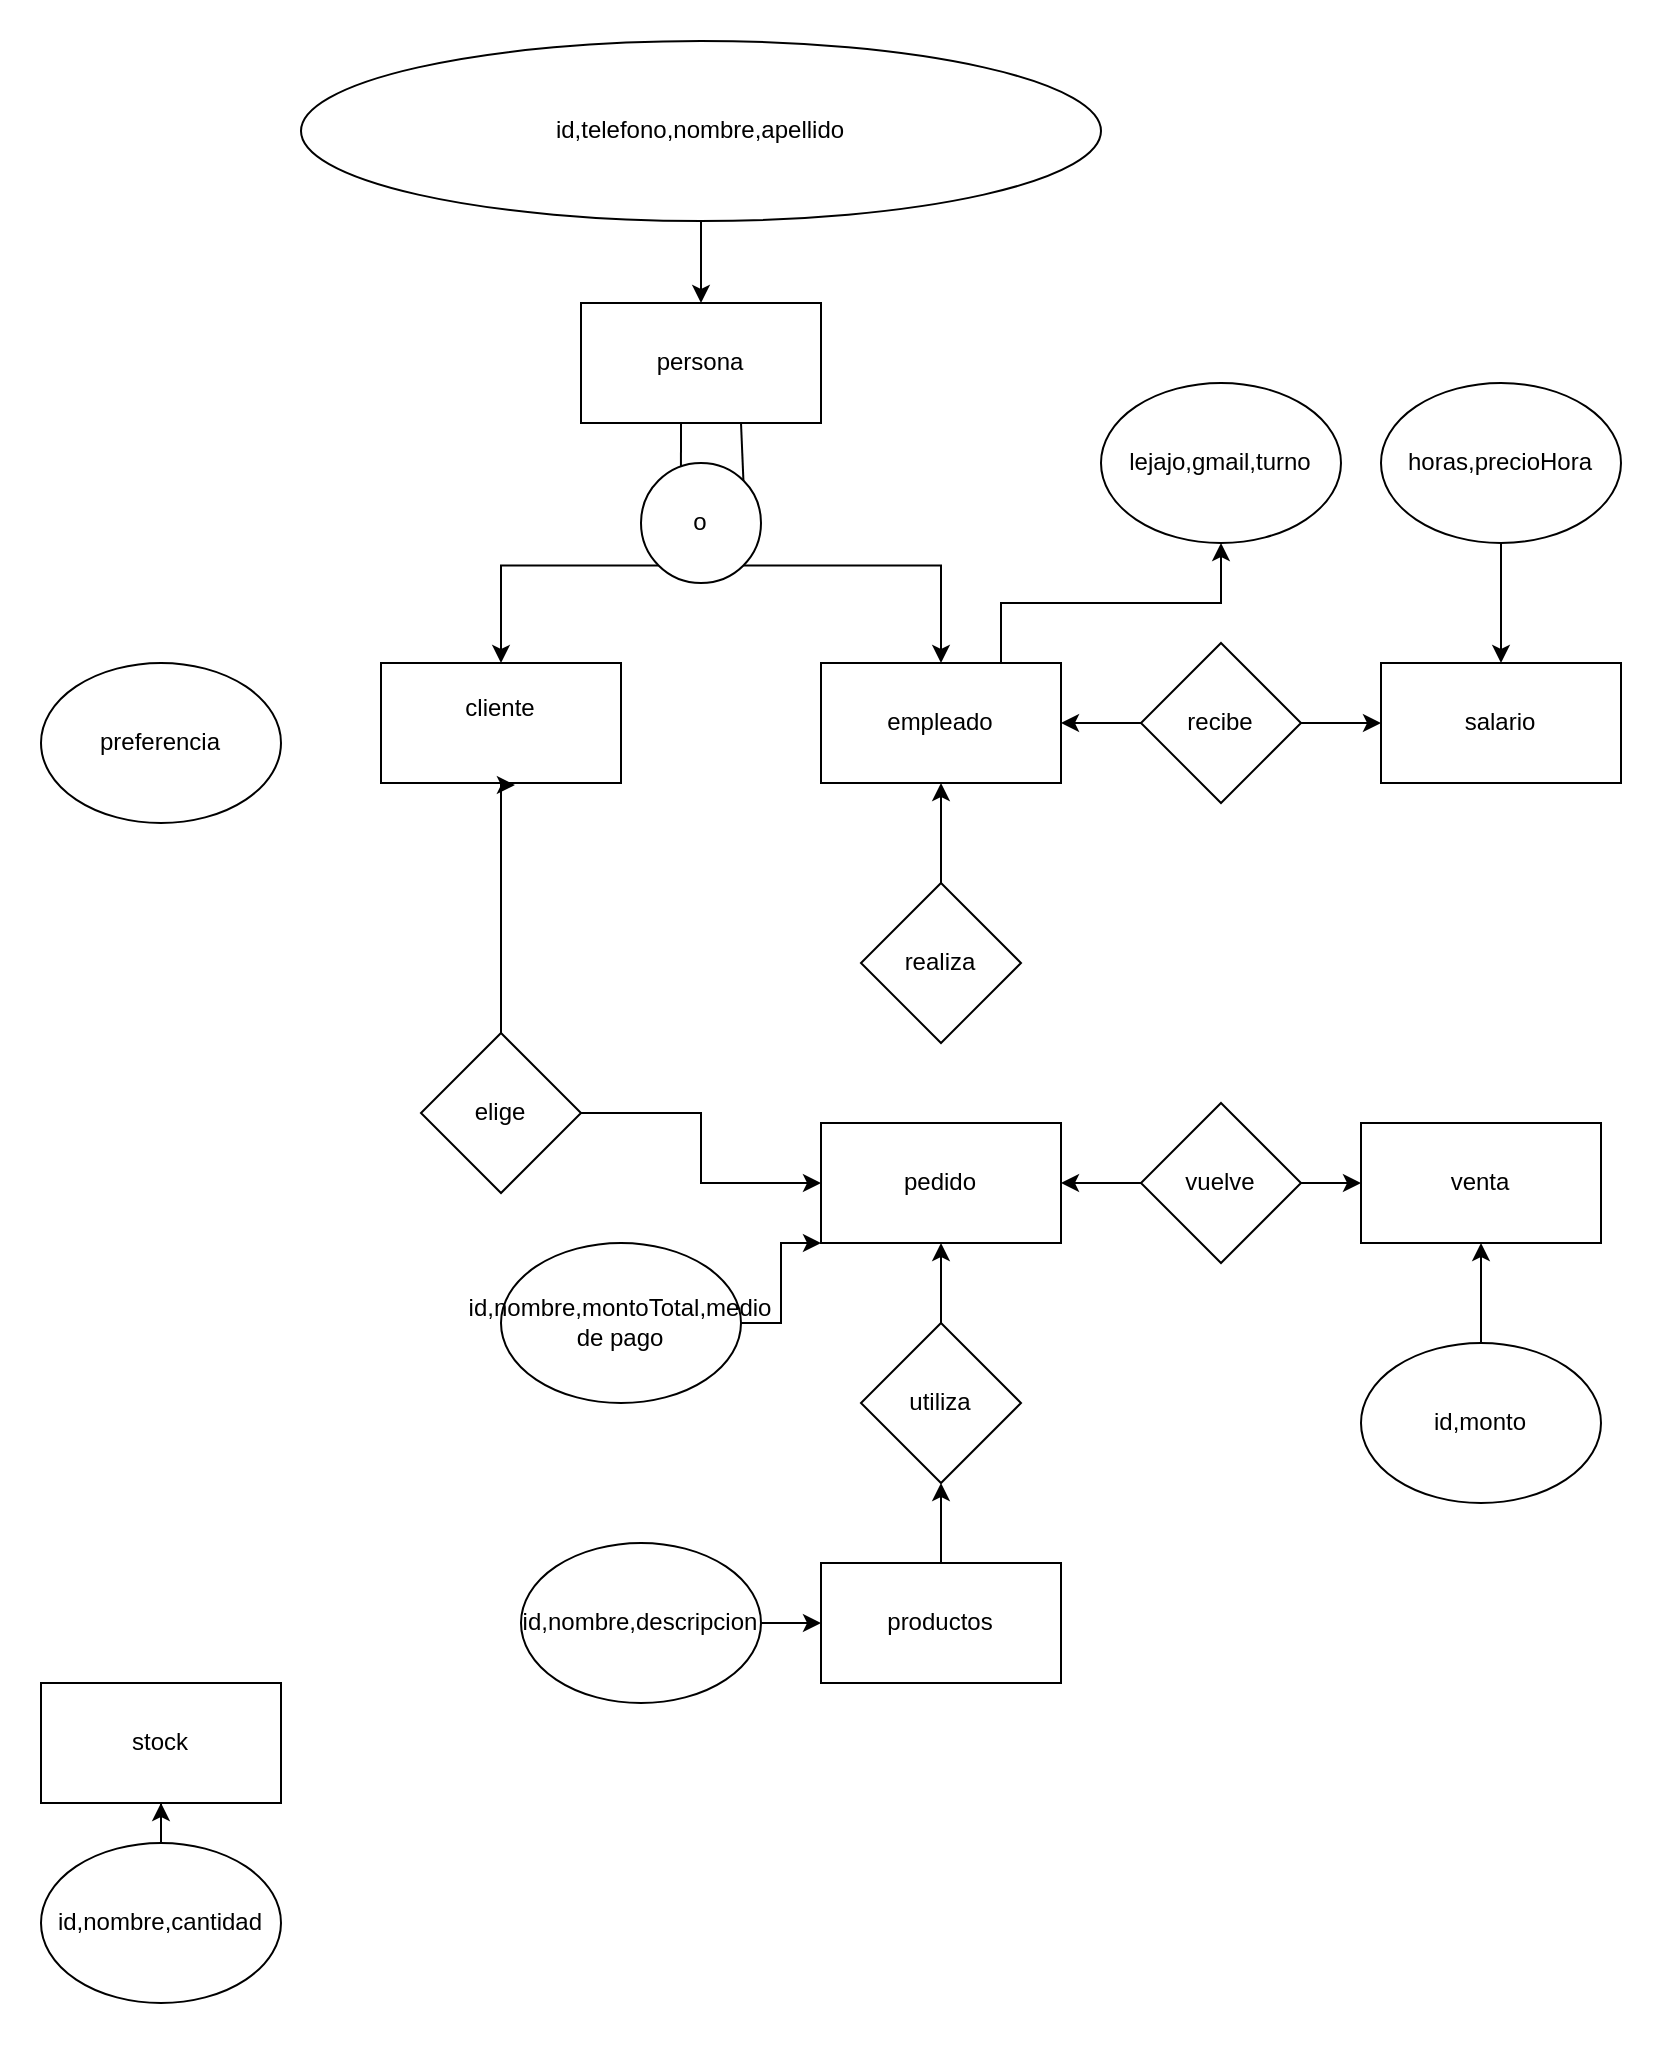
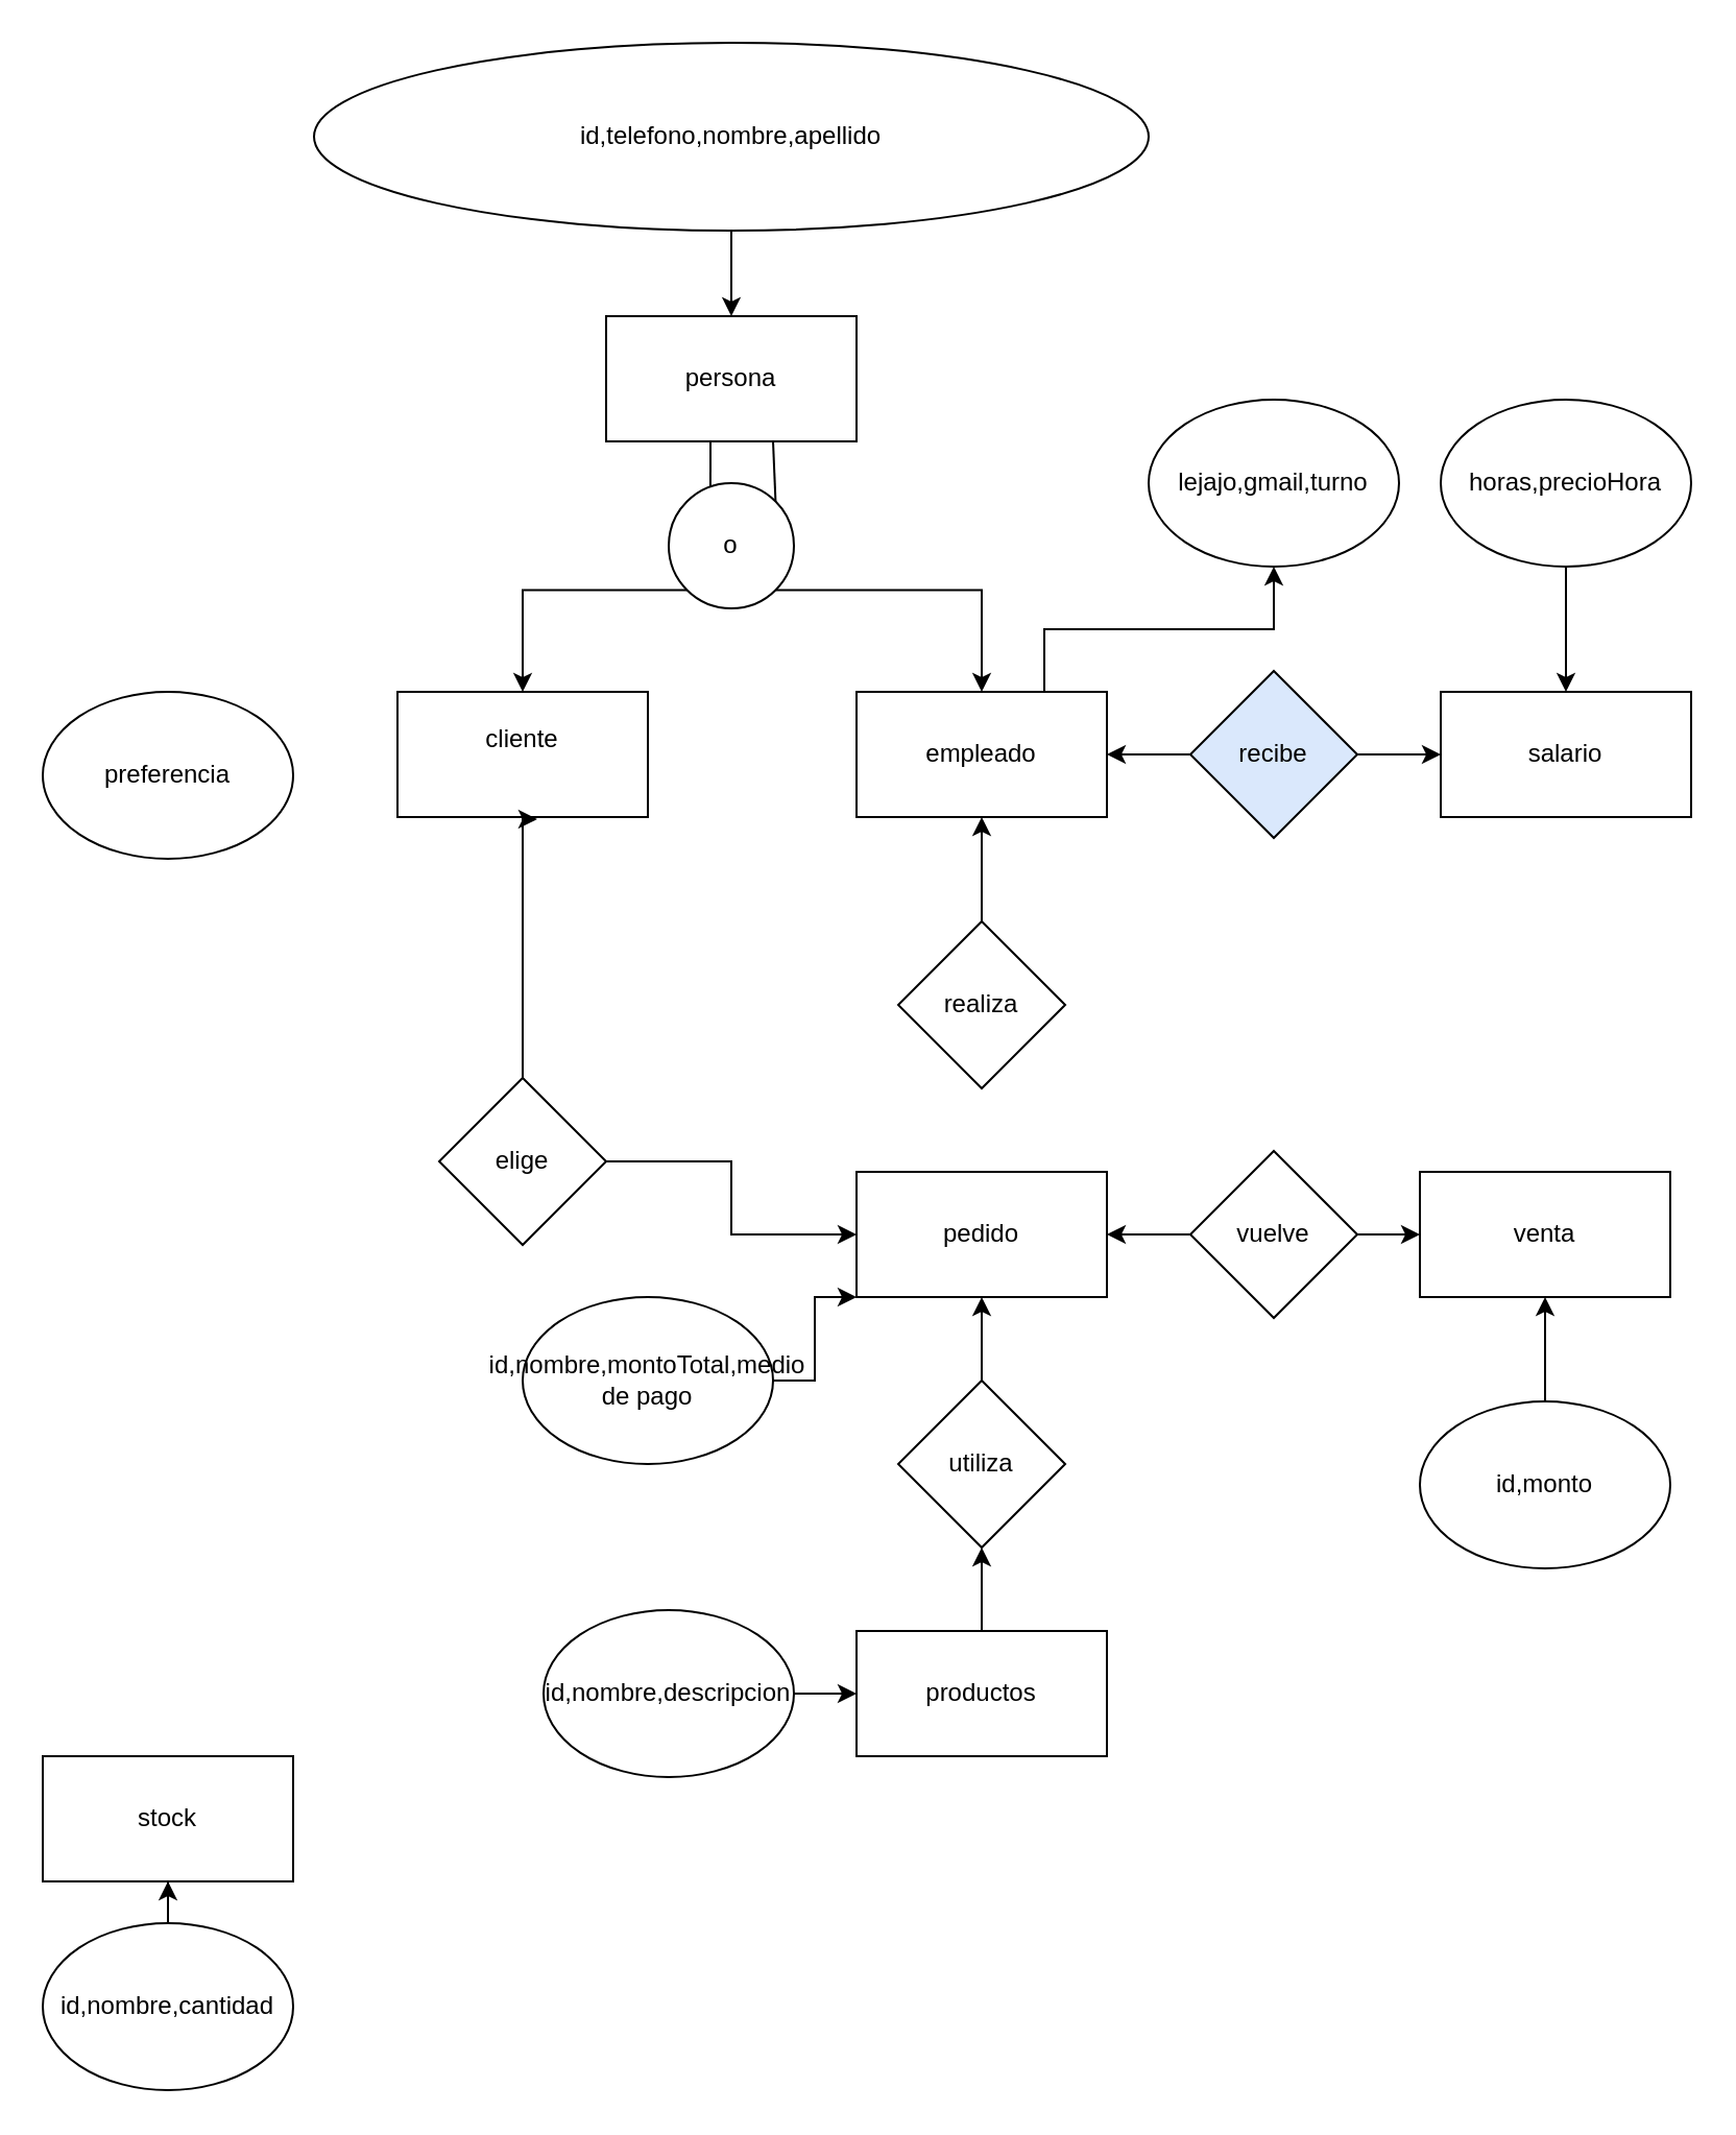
- <mxCell id="30" value="recibe" style="rhombus;whiteSpace=wrap;html=1;" vertex="1" parent="1"><mxGeometry x="570" y="321" width="80" height="80" as="geometry" /></mxCell>
+ <mxCell id="30" value="recibe" style="rhombus;whiteSpace=wrap;html=1;fillColor=#dae8fc;" vertex="1" parent="1"><mxGeometry x="570" y="321" width="80" height="80" as="geometry" /></mxCell>
